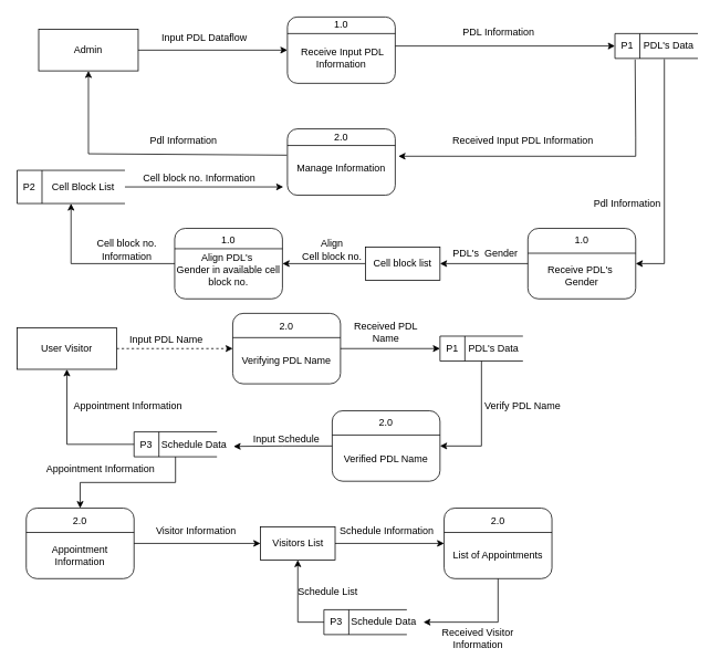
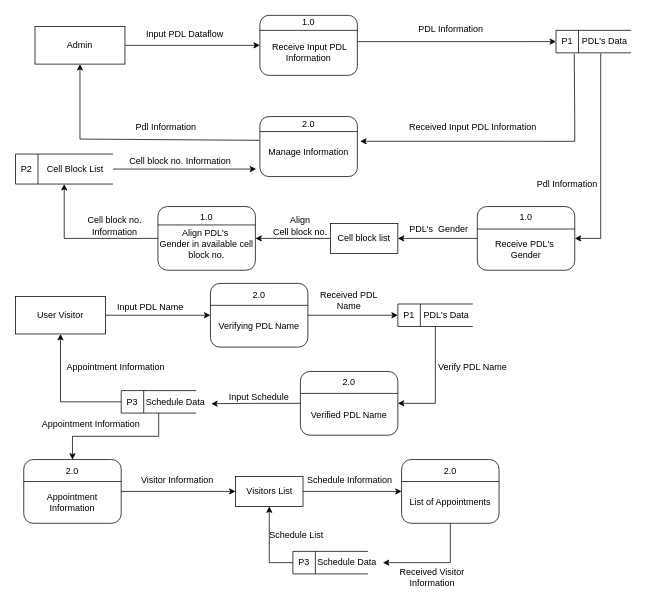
- <mxCell id="44" style="edgeStyle=orthogonalEdgeStyle;rounded=0;orthogonalLoop=1;jettySize=auto;html=1;entryX=0;entryY=0.5;entryDx=0;entryDy=0;dashed=1;" edge="1" parent="1" source="45" target="48"><mxGeometry relative="1" as="geometry"><mxPoint x="270" y="420" as="targetPoint" /></mxGeometry></mxCell>
+ <mxCell id="44" style="edgeStyle=orthogonalEdgeStyle;rounded=0;orthogonalLoop=1;jettySize=auto;html=1;entryX=0;entryY=0.5;entryDx=0;entryDy=0;" edge="1" parent="1" source="45" target="48"><mxGeometry relative="1" as="geometry"><mxPoint x="270" y="420" as="targetPoint" /></mxGeometry></mxCell>
